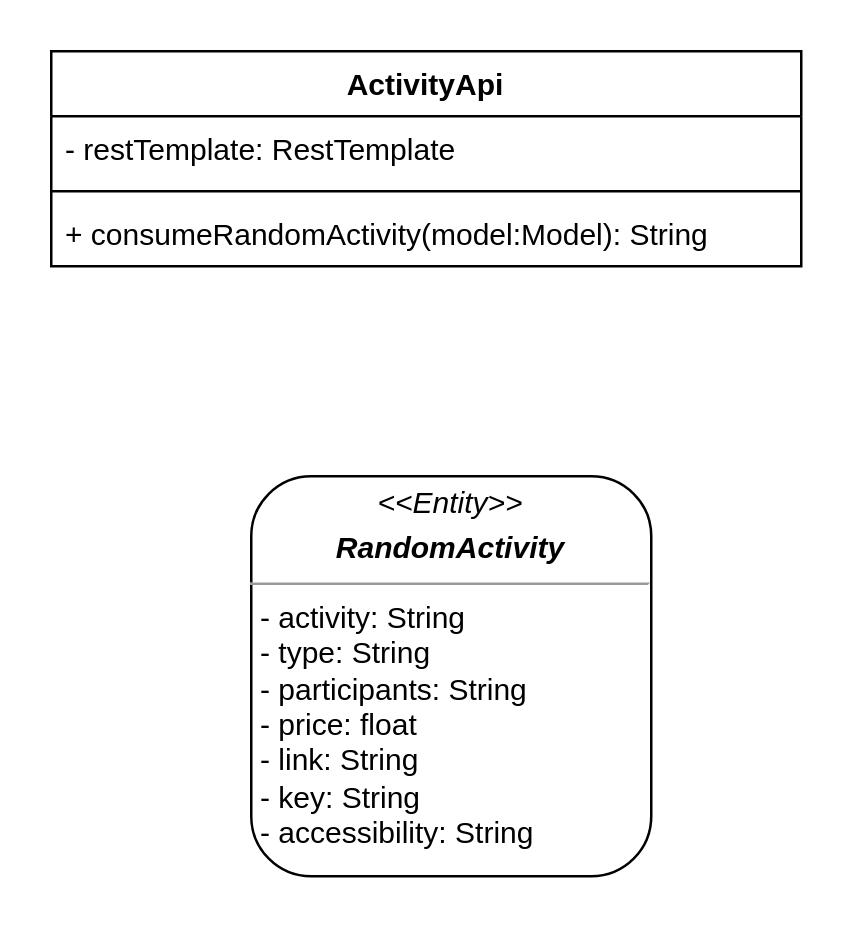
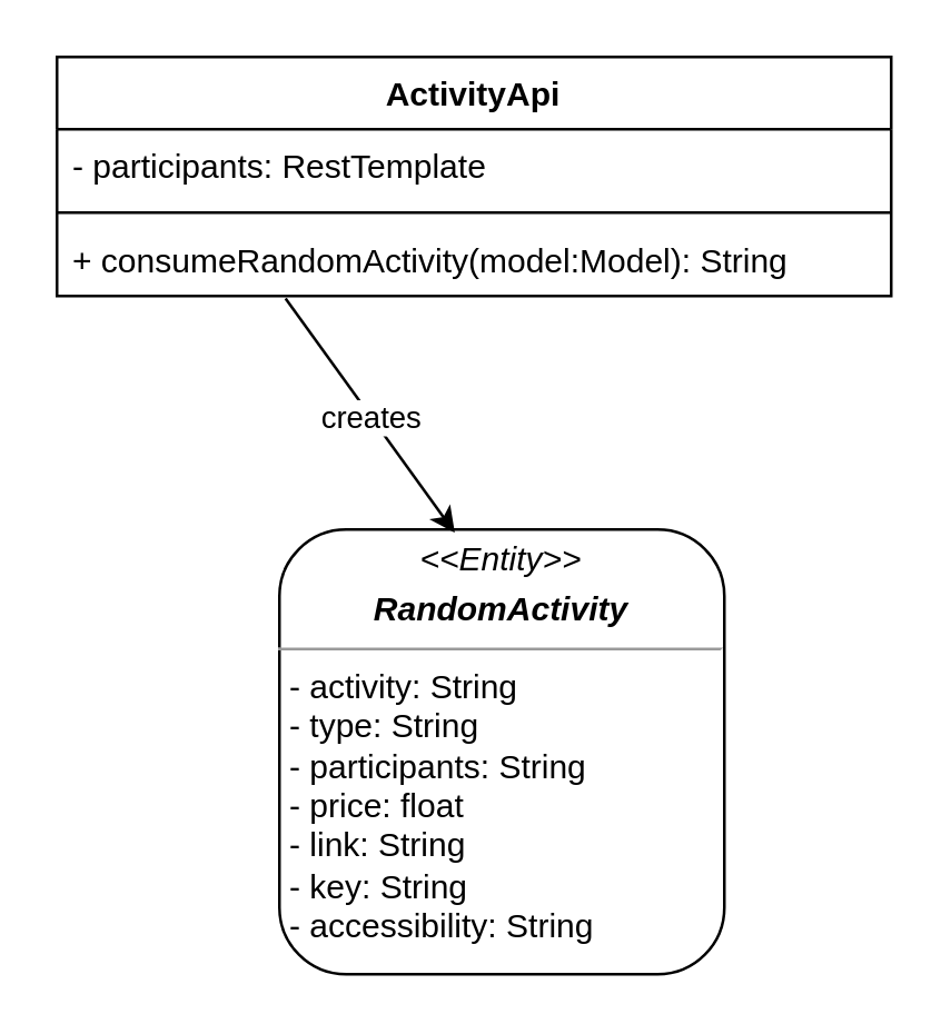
- <mxCell id="3" value="- restTemplate: RestTemplate" style="text;strokeColor=none;fillColor=none;align=left;verticalAlign=top;spacingLeft=4;spacingRight=4;overflow=hidden;rotatable=0;points=[[0,0.5],[1,0.5]];portConstraint=eastwest;" parent="2" vertex="1"><mxGeometry y="26" width="300" height="26" as="geometry" /></mxCell>
+ <mxCell id="3" value="- participants: RestTemplate" style="text;strokeColor=none;fillColor=none;align=left;verticalAlign=top;spacingLeft=4;spacingRight=4;overflow=hidden;rotatable=0;points=[[0,0.5],[1,0.5]];portConstraint=eastwest;" parent="2" vertex="1"><mxGeometry y="26" width="300" height="26" as="geometry" /></mxCell>
+ <mxCell id="7" value="" style="endArrow=classic;html=1;rounded=0;exitX=0.274;exitY=1.033;exitDx=0;exitDy=0;exitPerimeter=0;entryX=0.394;entryY=0.007;entryDx=0;entryDy=0;entryPerimeter=0;" parent="1" source="5" target="6" edge="1"><mxGeometry relative="1" as="geometry"><mxPoint x="206.88" y="107.002" as="sourcePoint" /><mxPoint x="50" y="150" as="targetPoint" /><Array as="points" /></mxGeometry></mxCell>
+ <mxCell id="8" value="creates" style="edgeLabel;resizable=0;html=1;align=center;verticalAlign=middle;" parent="7" connectable="0" vertex="1"><mxGeometry relative="1" as="geometry" /></mxCell>
